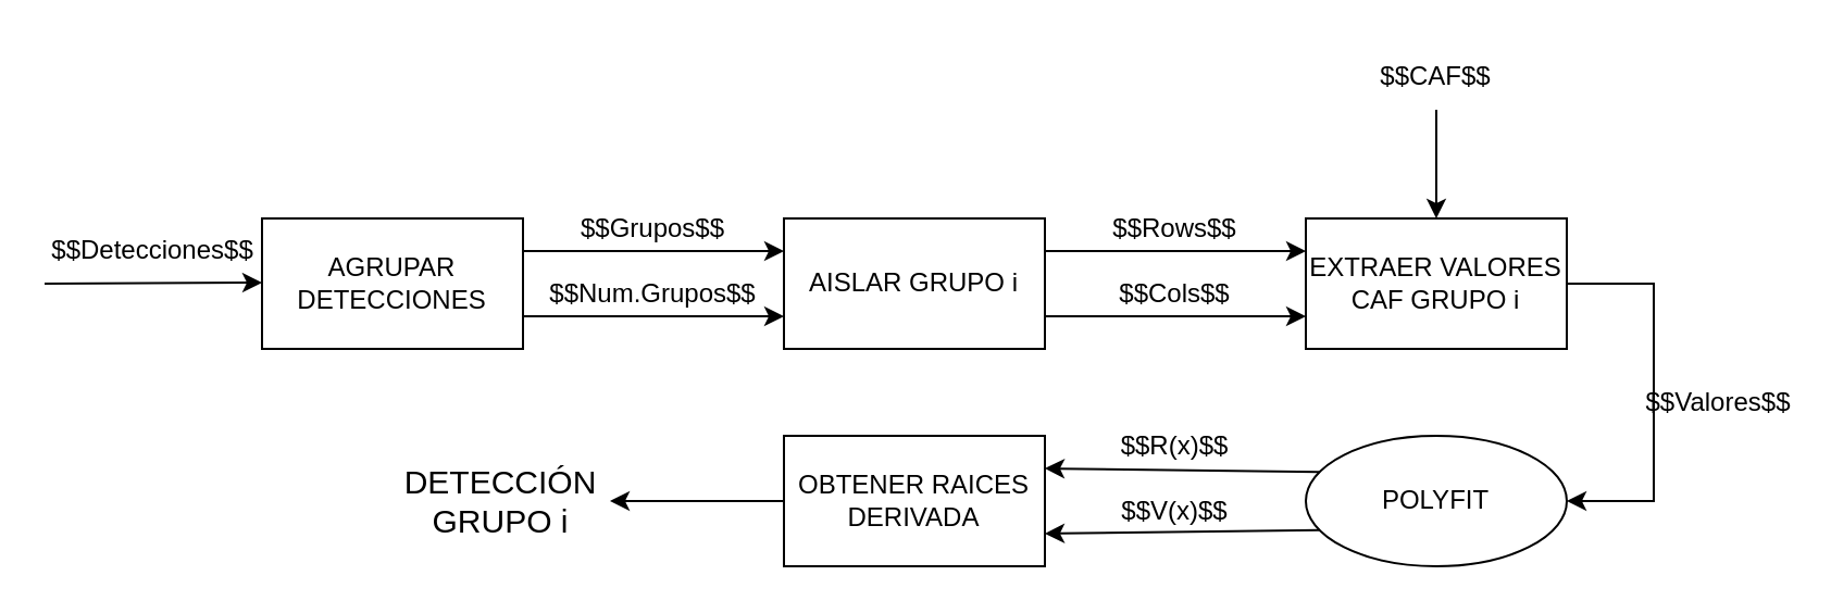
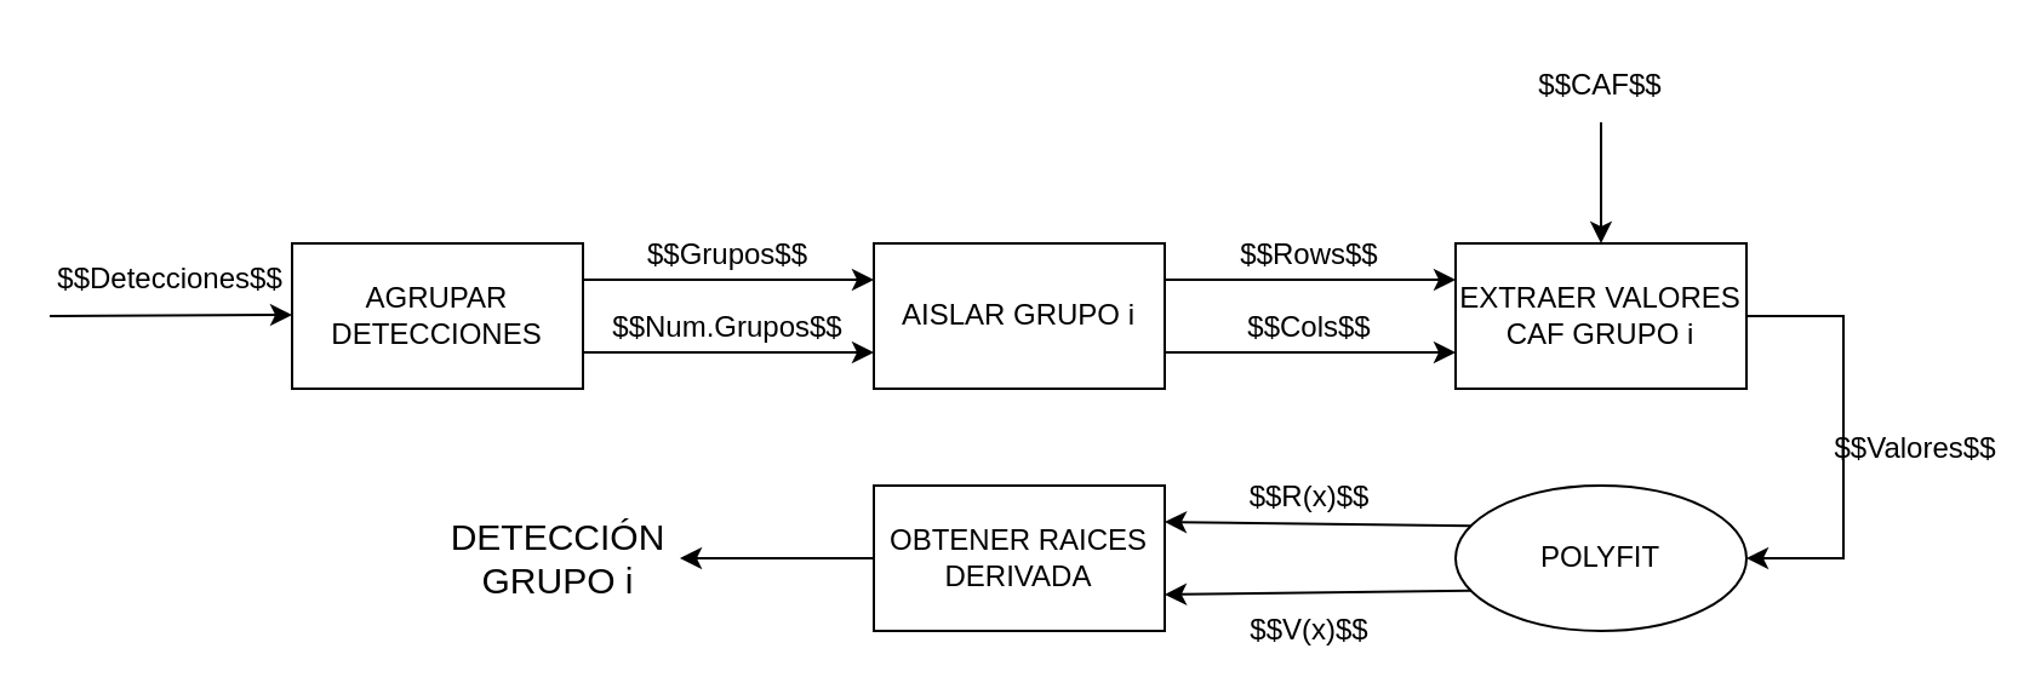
- <mxCell id="23" value="$$V(x)$$" style="text;html=1;strokeColor=none;fillColor=none;align=center;verticalAlign=middle;whiteSpace=wrap;rounded=0;" vertex="1" parent="1"><mxGeometry x="510" y="220" width="60" height="30" as="geometry" /></mxCell>
+ <mxCell id="23" value="$$V(x)$$" style="text;html=1;strokeColor=none;fillColor=none;align=center;verticalAlign=middle;whiteSpace=wrap;rounded=0;" vertex="1" parent="1"><mxGeometry x="510" y="245" width="60" height="30" as="geometry" /></mxCell>
